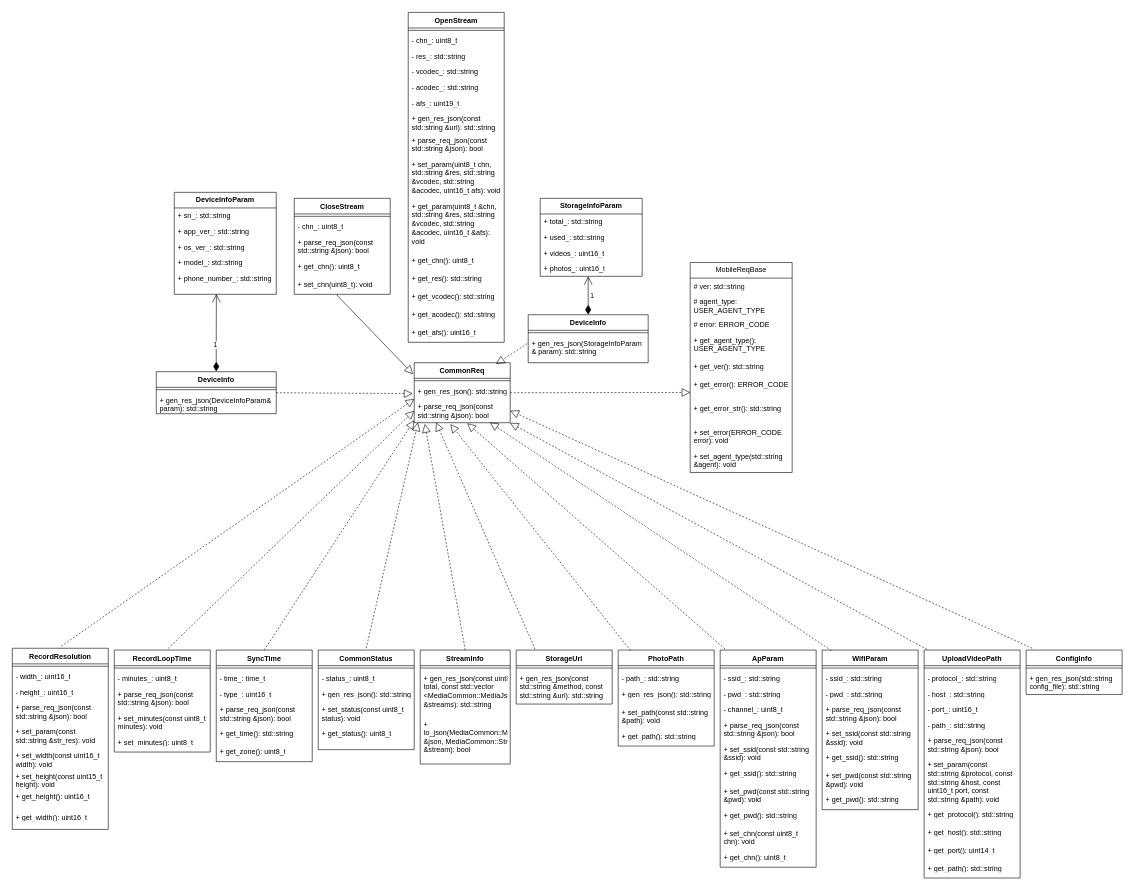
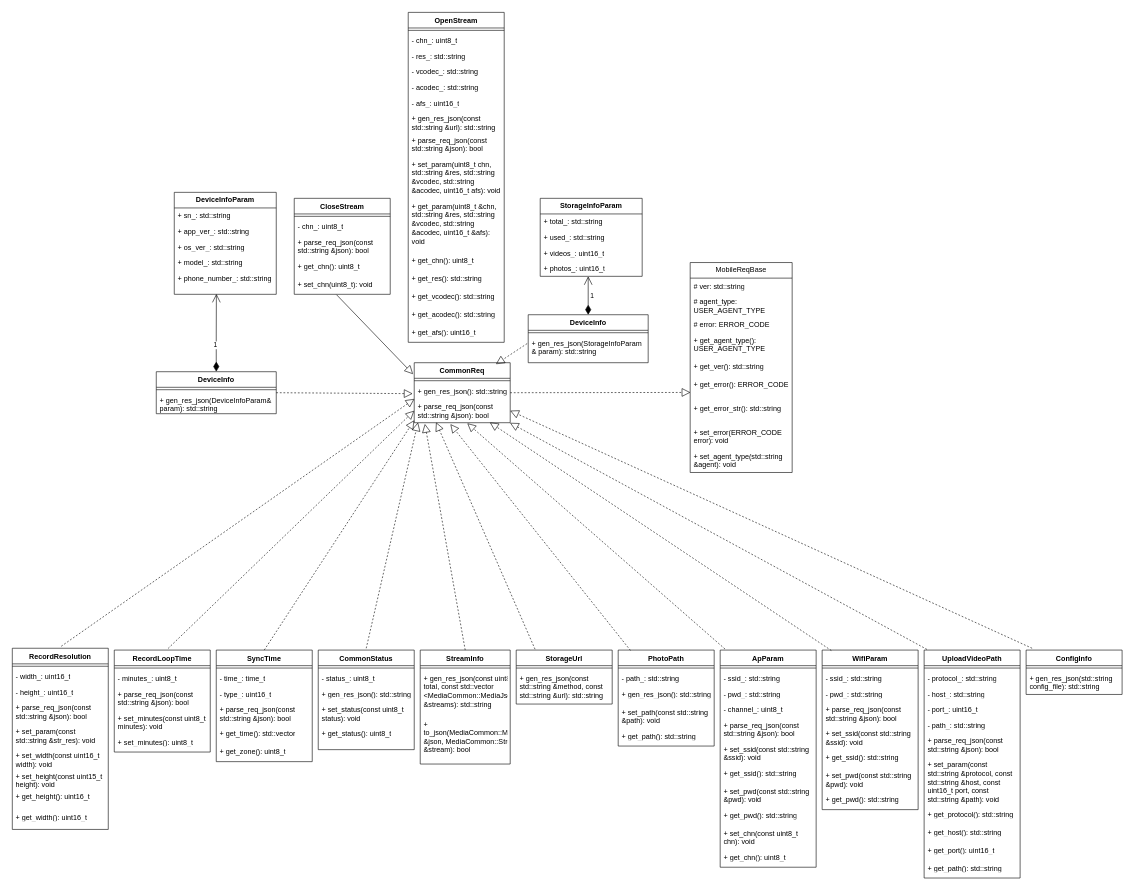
- <mxCell id="49" value="- afs_: uint19_t" style="text;strokeColor=none;fillColor=none;align=left;verticalAlign=top;spacingLeft=4;spacingRight=4;overflow=hidden;rotatable=0;points=[[0,0.5],[1,0.5]];portConstraint=eastwest;whiteSpace=wrap;html=1;" vertex="1" parent="43"><mxGeometry y="138" width="160" height="26" as="geometry" /></mxCell>
+ <mxCell id="49" value="- afs_: uint16_t" style="text;strokeColor=none;fillColor=none;align=left;verticalAlign=top;spacingLeft=4;spacingRight=4;overflow=hidden;rotatable=0;points=[[0,0.5],[1,0.5]];portConstraint=eastwest;whiteSpace=wrap;html=1;" vertex="1" parent="43"><mxGeometry y="138" width="160" height="26" as="geometry" /></mxCell>
- <mxCell id="29" value="+ get_time(): std::string" style="text;strokeColor=none;fillColor=none;align=left;verticalAlign=top;spacingLeft=4;spacingRight=4;overflow=hidden;rotatable=0;points=[[0,0.5],[1,0.5]];portConstraint=eastwest;whiteSpace=wrap;html=1;" vertex="1" parent="24"><mxGeometry y="126" width="160" height="30" as="geometry" /></mxCell>
+ <mxCell id="29" value="+ get_time(): std::vector" style="text;strokeColor=none;fillColor=none;align=left;verticalAlign=top;spacingLeft=4;spacingRight=4;overflow=hidden;rotatable=0;points=[[0,0.5],[1,0.5]];portConstraint=eastwest;whiteSpace=wrap;html=1;" vertex="1" parent="24"><mxGeometry y="126" width="160" height="30" as="geometry" /></mxCell>
- <mxCell id="143" value="+ get_port(): uint14_t" style="text;strokeColor=none;fillColor=none;align=left;verticalAlign=top;spacingLeft=4;spacingRight=4;overflow=hidden;rotatable=0;points=[[0,0.5],[1,0.5]];portConstraint=eastwest;whiteSpace=wrap;html=1;" vertex="1" parent="133"><mxGeometry y="320" width="160" height="30" as="geometry" /></mxCell>
+ <mxCell id="143" value="+ get_port(): uint16_t" style="text;strokeColor=none;fillColor=none;align=left;verticalAlign=top;spacingLeft=4;spacingRight=4;overflow=hidden;rotatable=0;points=[[0,0.5],[1,0.5]];portConstraint=eastwest;whiteSpace=wrap;html=1;" vertex="1" parent="133"><mxGeometry y="320" width="160" height="30" as="geometry" /></mxCell>
